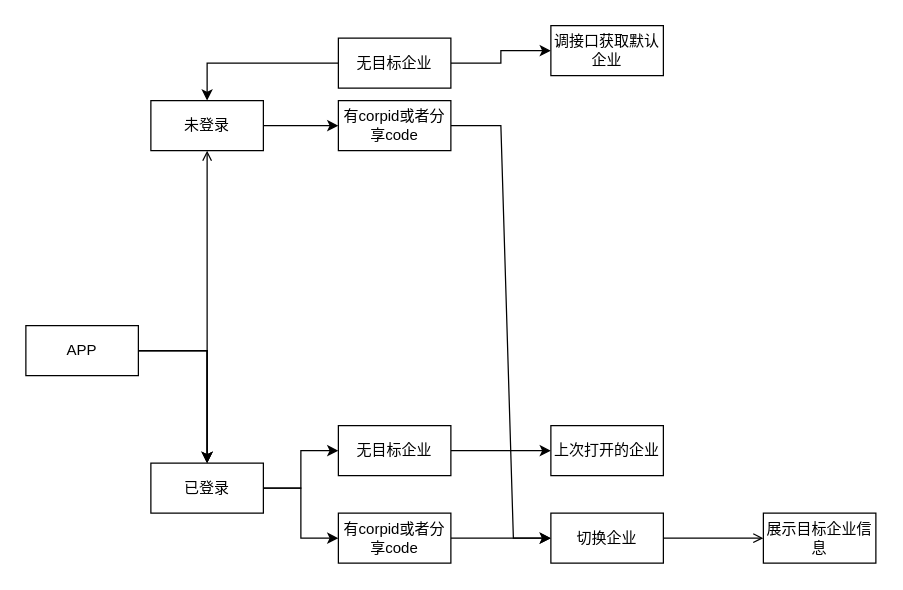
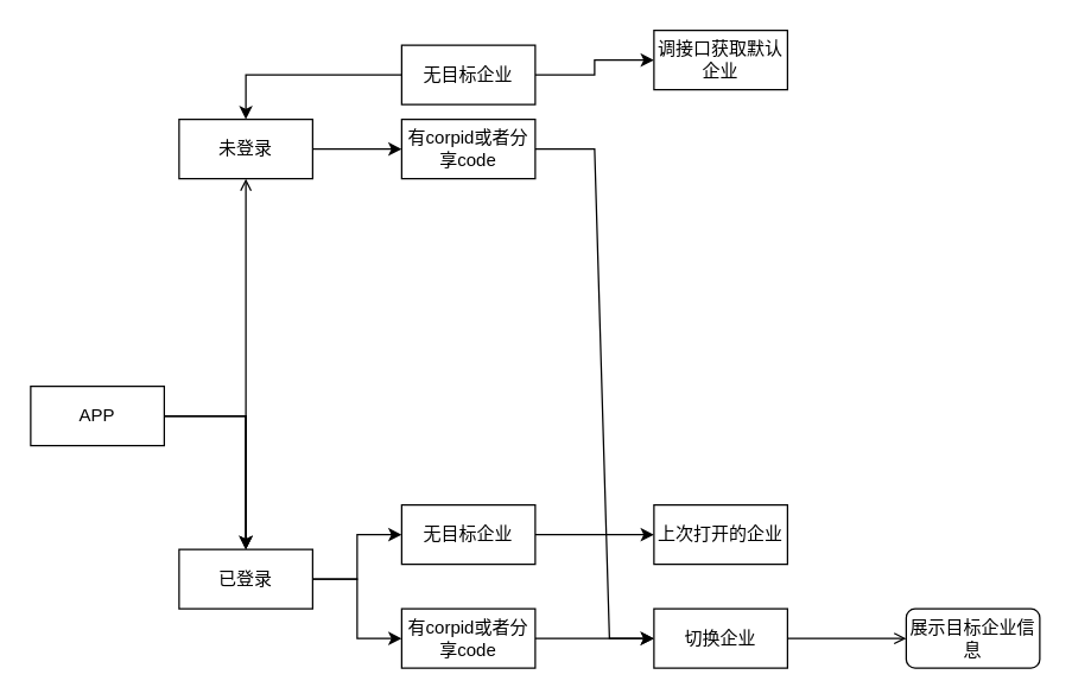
- <mxCell id="25" value="展示目标企业信息" style="rounded=0;whiteSpace=wrap;html=1;" vertex="1" parent="1"><mxGeometry x="610" y="410" width="90" height="40" as="geometry" /></mxCell>
+ <mxCell id="25" value="展示目标企业信息" style="whiteSpace=wrap;html=1;rounded=1;" vertex="1" parent="1"><mxGeometry x="610" y="410" width="90" height="40" as="geometry" /></mxCell>
